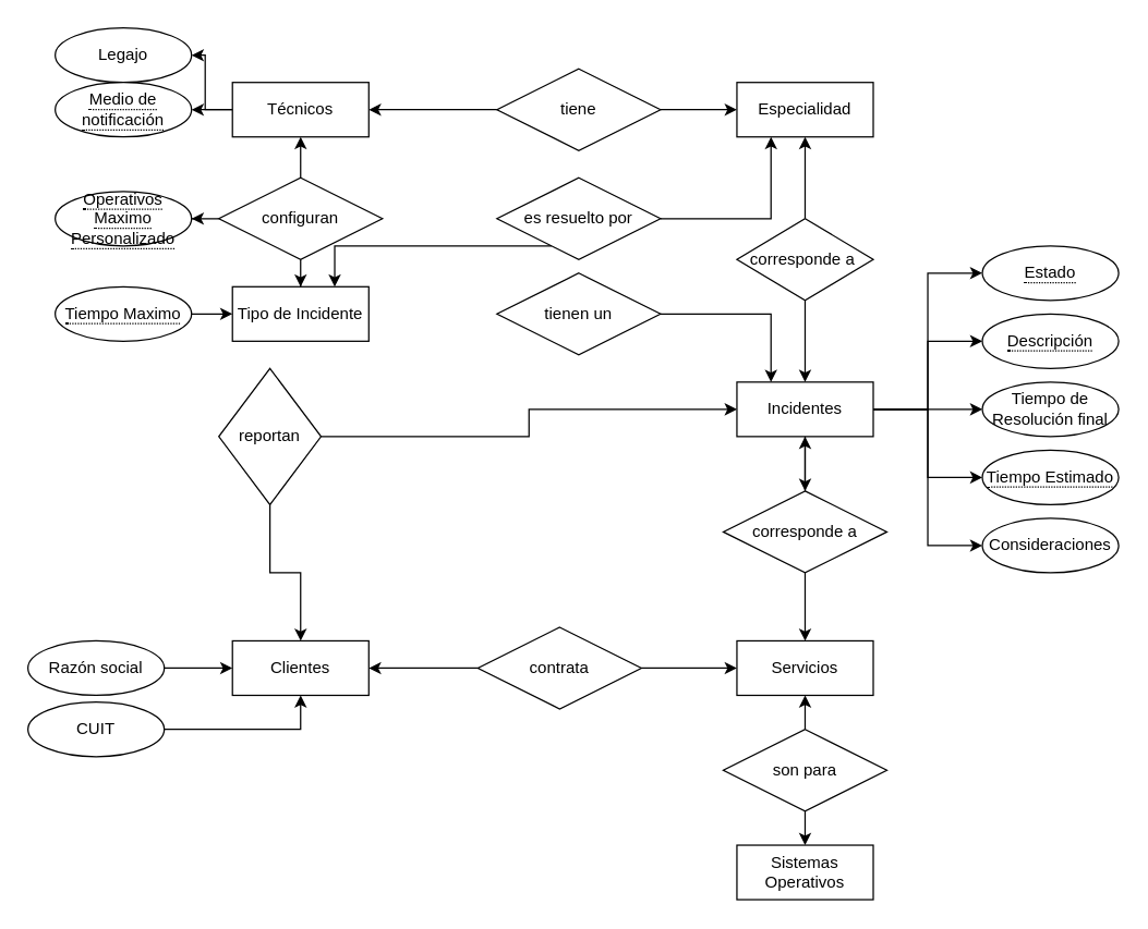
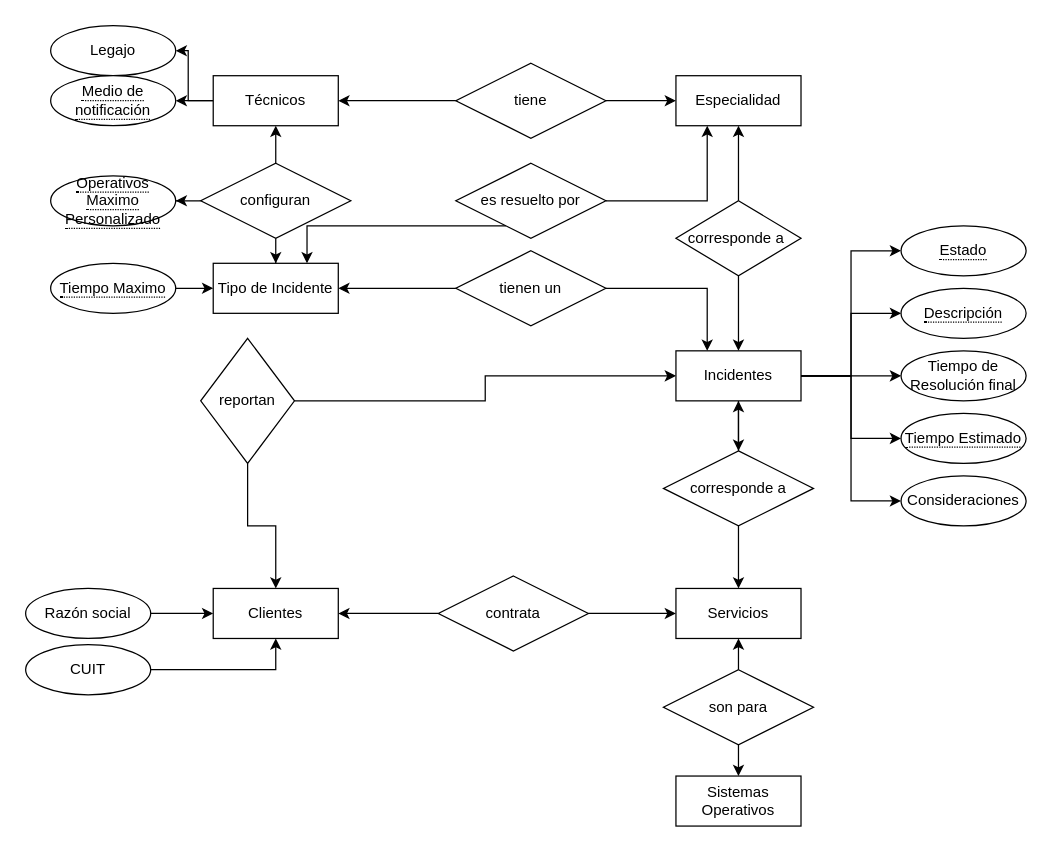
+ <mxCell id="49" style="edgeStyle=orthogonalEdgeStyle;rounded=0;orthogonalLoop=1;jettySize=auto;html=1;" parent="1" source="51" target="44" edge="1"><mxGeometry relative="1" as="geometry" /></mxCell>
